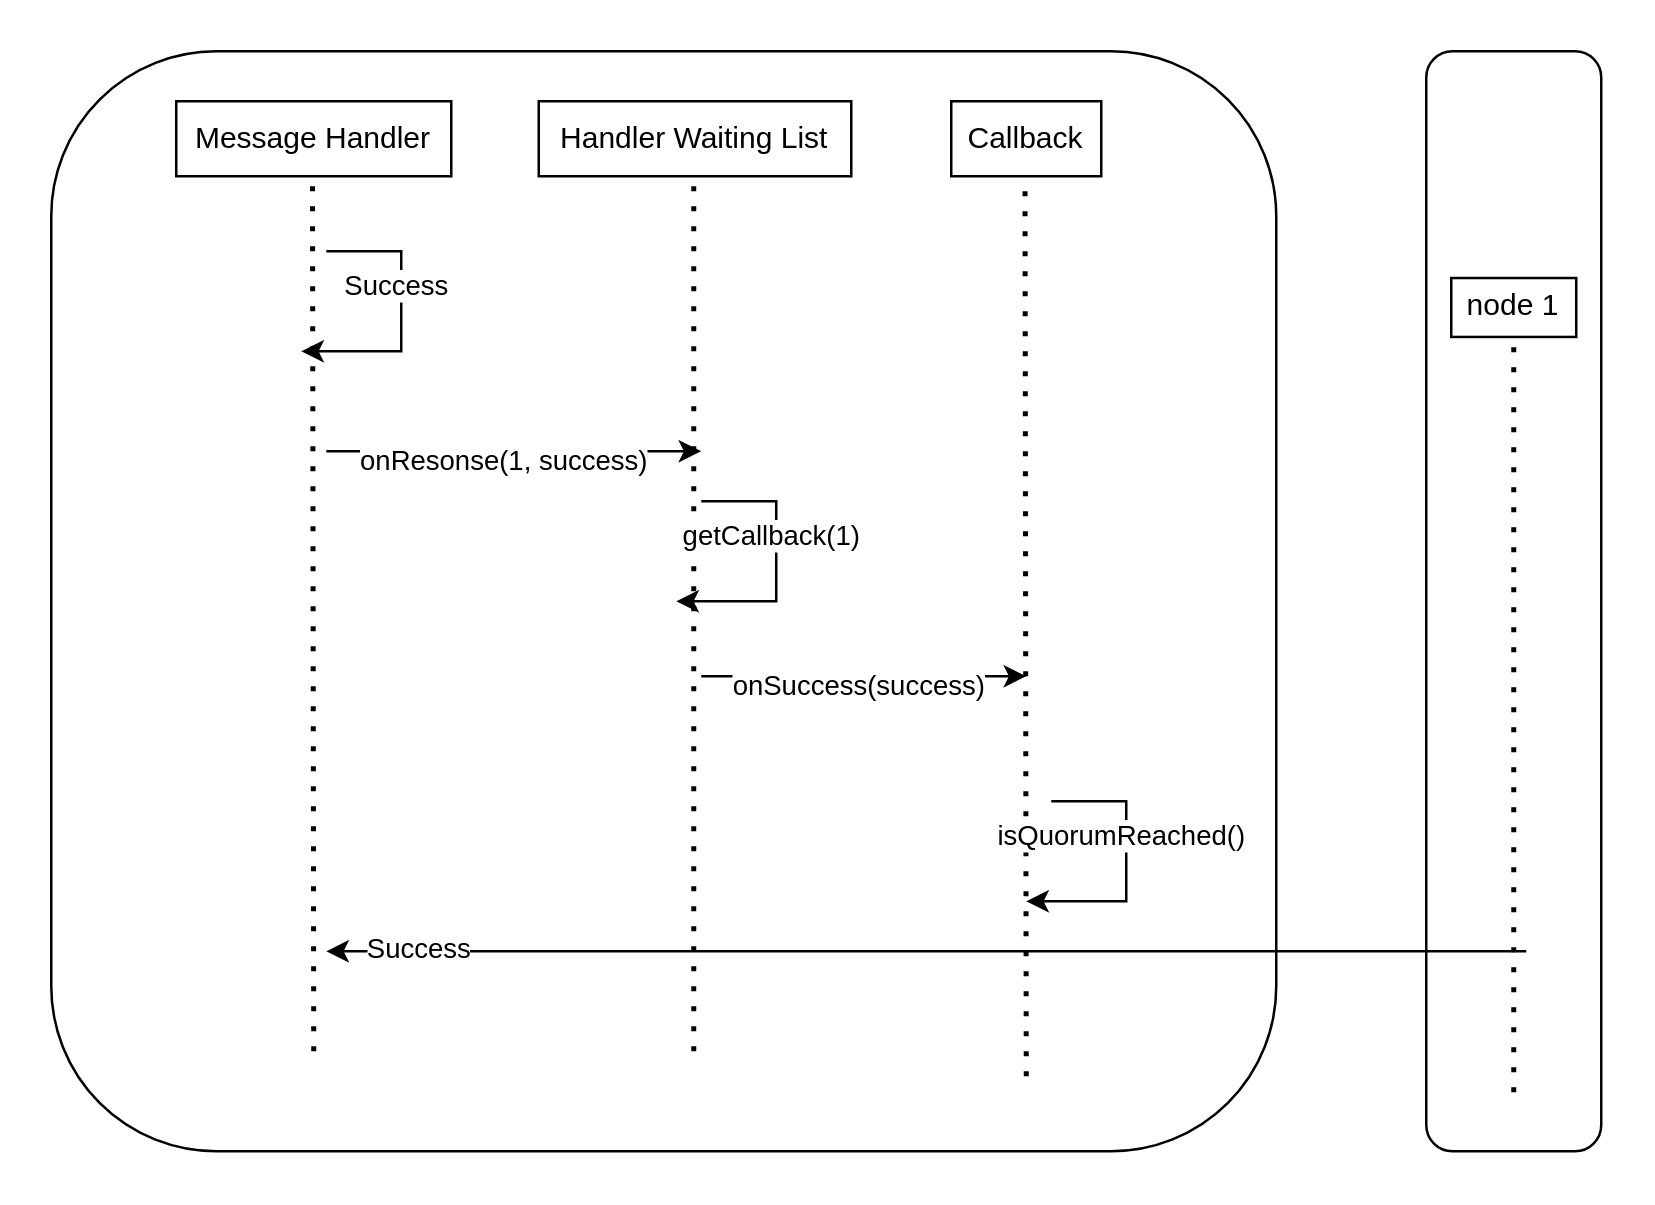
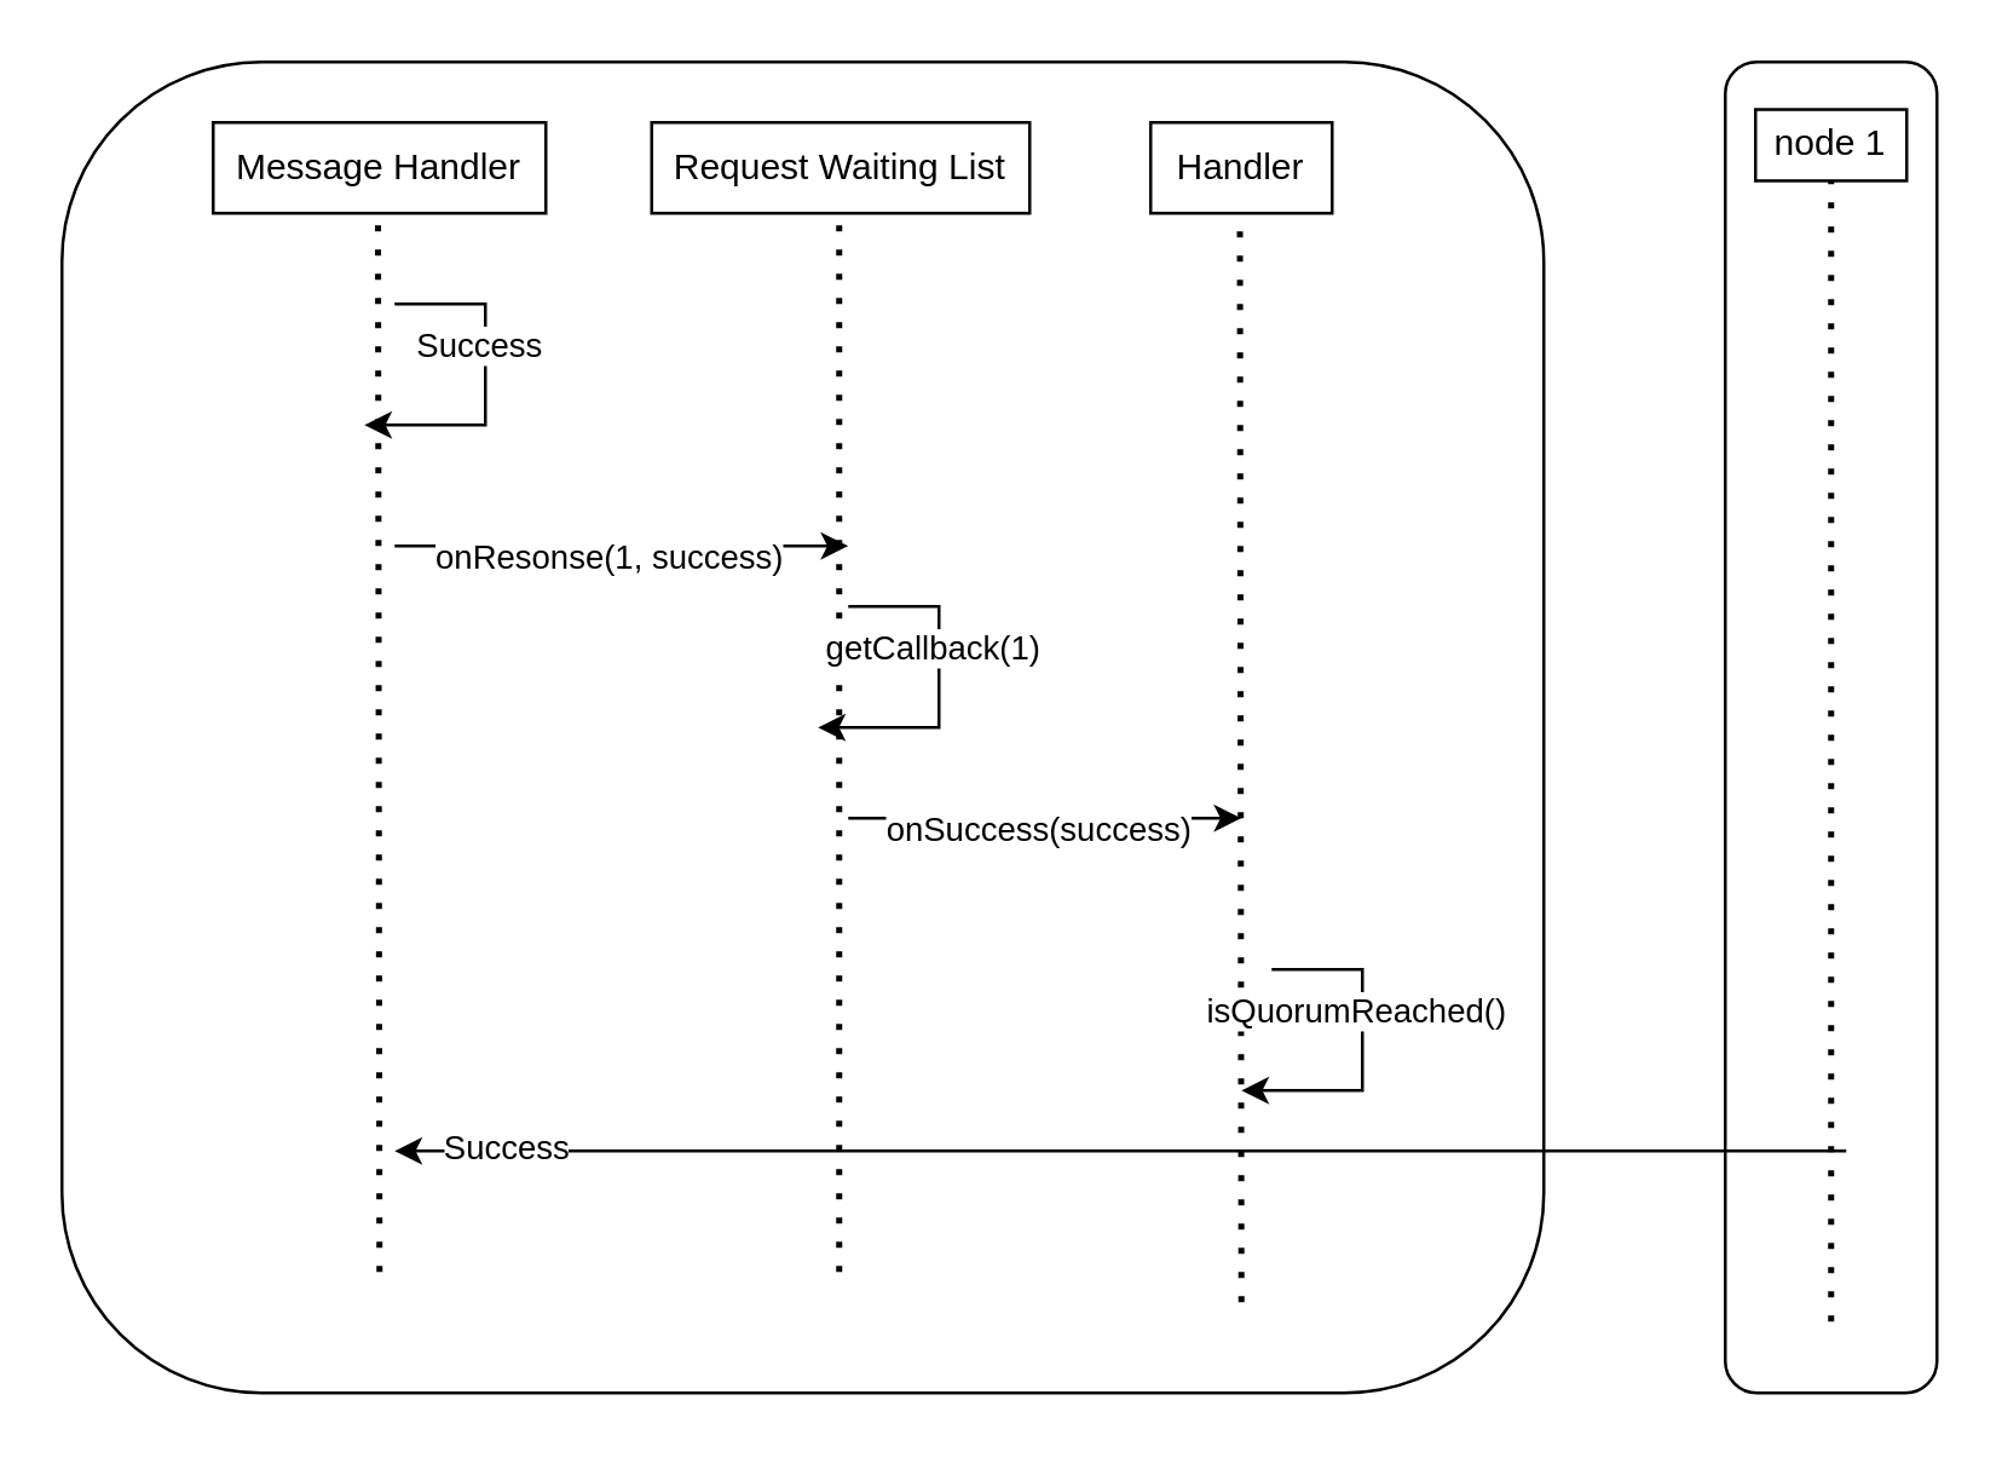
- <mxCell id="8" value="Handler Waiting List" style="rounded=0;whiteSpace=wrap;html=1;" vertex="1" parent="1"><mxGeometry x="215" y="40" width="125" height="30" as="geometry" /></mxCell>
+ <mxCell id="8" value="Request Waiting List" style="rounded=0;whiteSpace=wrap;html=1;" vertex="1" parent="1"><mxGeometry x="215" y="40" width="125" height="30" as="geometry" /></mxCell>
- <mxCell id="9" value="Callback" style="rounded=0;whiteSpace=wrap;html=1;" vertex="1" parent="1"><mxGeometry x="380" y="40" width="60" height="30" as="geometry" /></mxCell>
+ <mxCell id="9" value="Handler" style="rounded=0;whiteSpace=wrap;html=1;" vertex="1" parent="1"><mxGeometry x="380" y="40" width="60" height="30" as="geometry" /></mxCell>
- <mxCell id="4" value="node 1" style="rounded=0;whiteSpace=wrap;html=1;" vertex="1" parent="2"><mxGeometry x="10" y="90.714" width="50" height="23.571" as="geometry" /></mxCell>
+ <mxCell id="4" value="node 1" style="rounded=0;whiteSpace=wrap;html=1;" vertex="1" parent="2"><mxGeometry x="10" y="15.714" width="50" height="23.571" as="geometry" /></mxCell>
